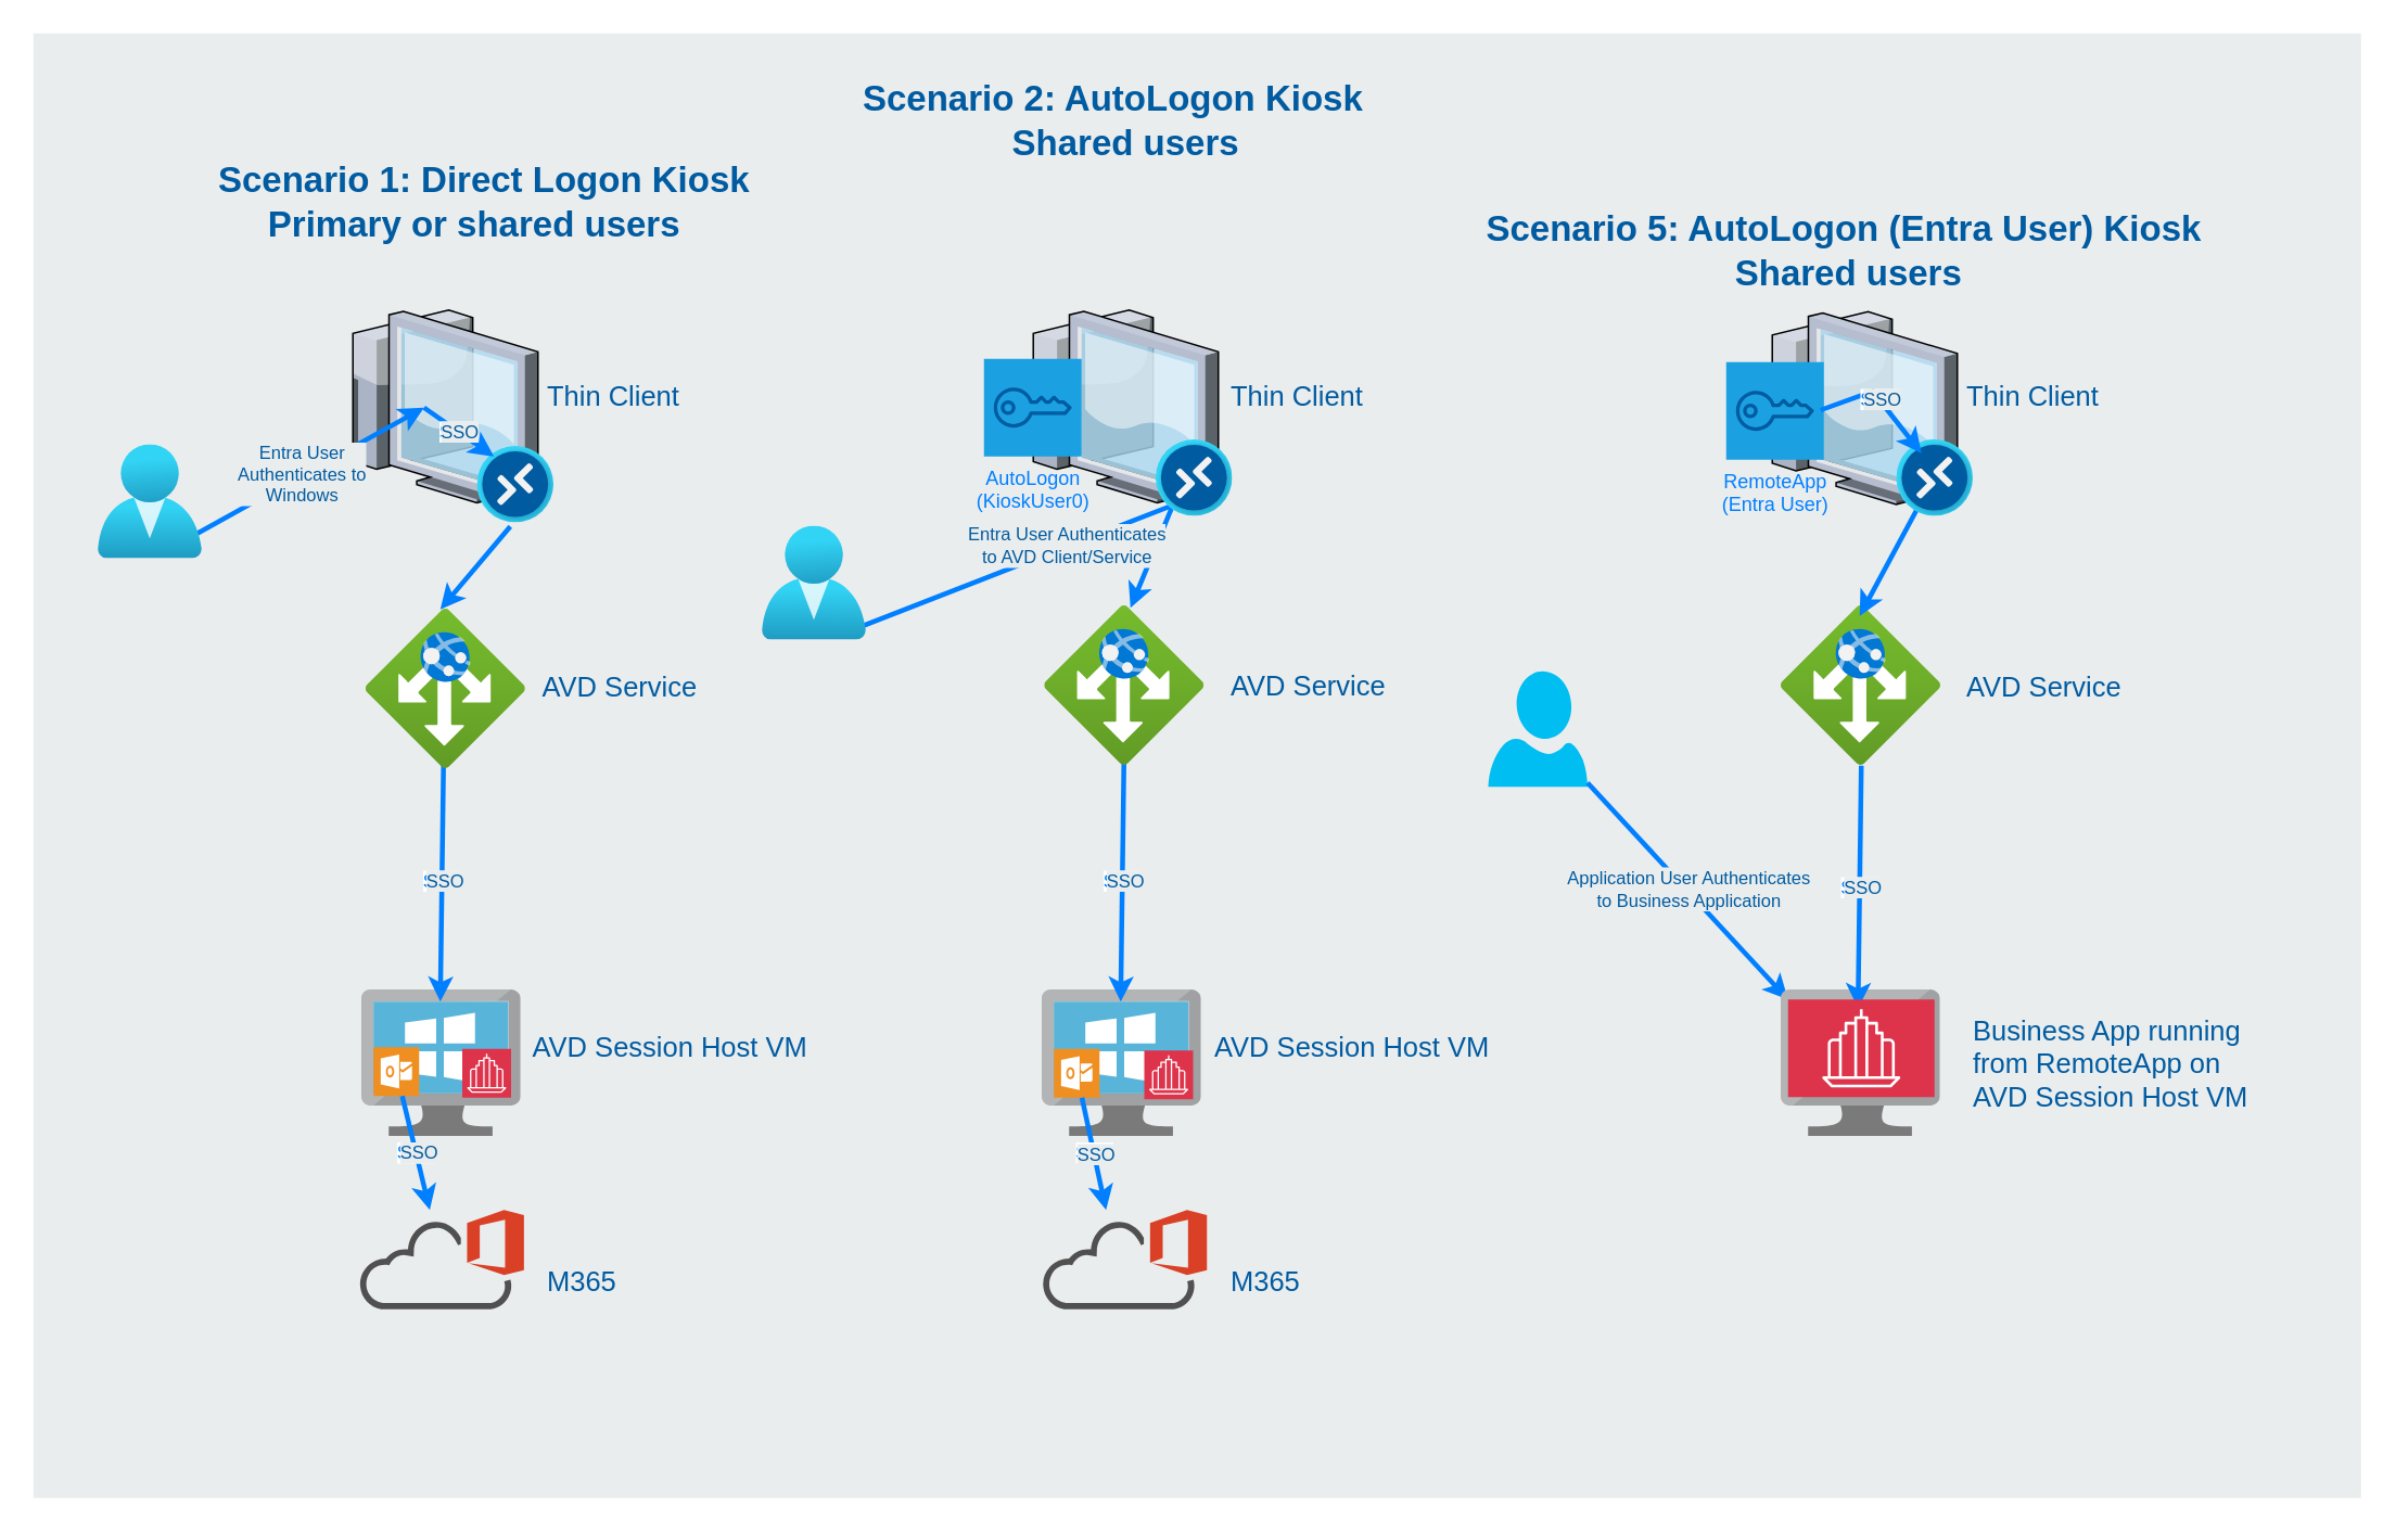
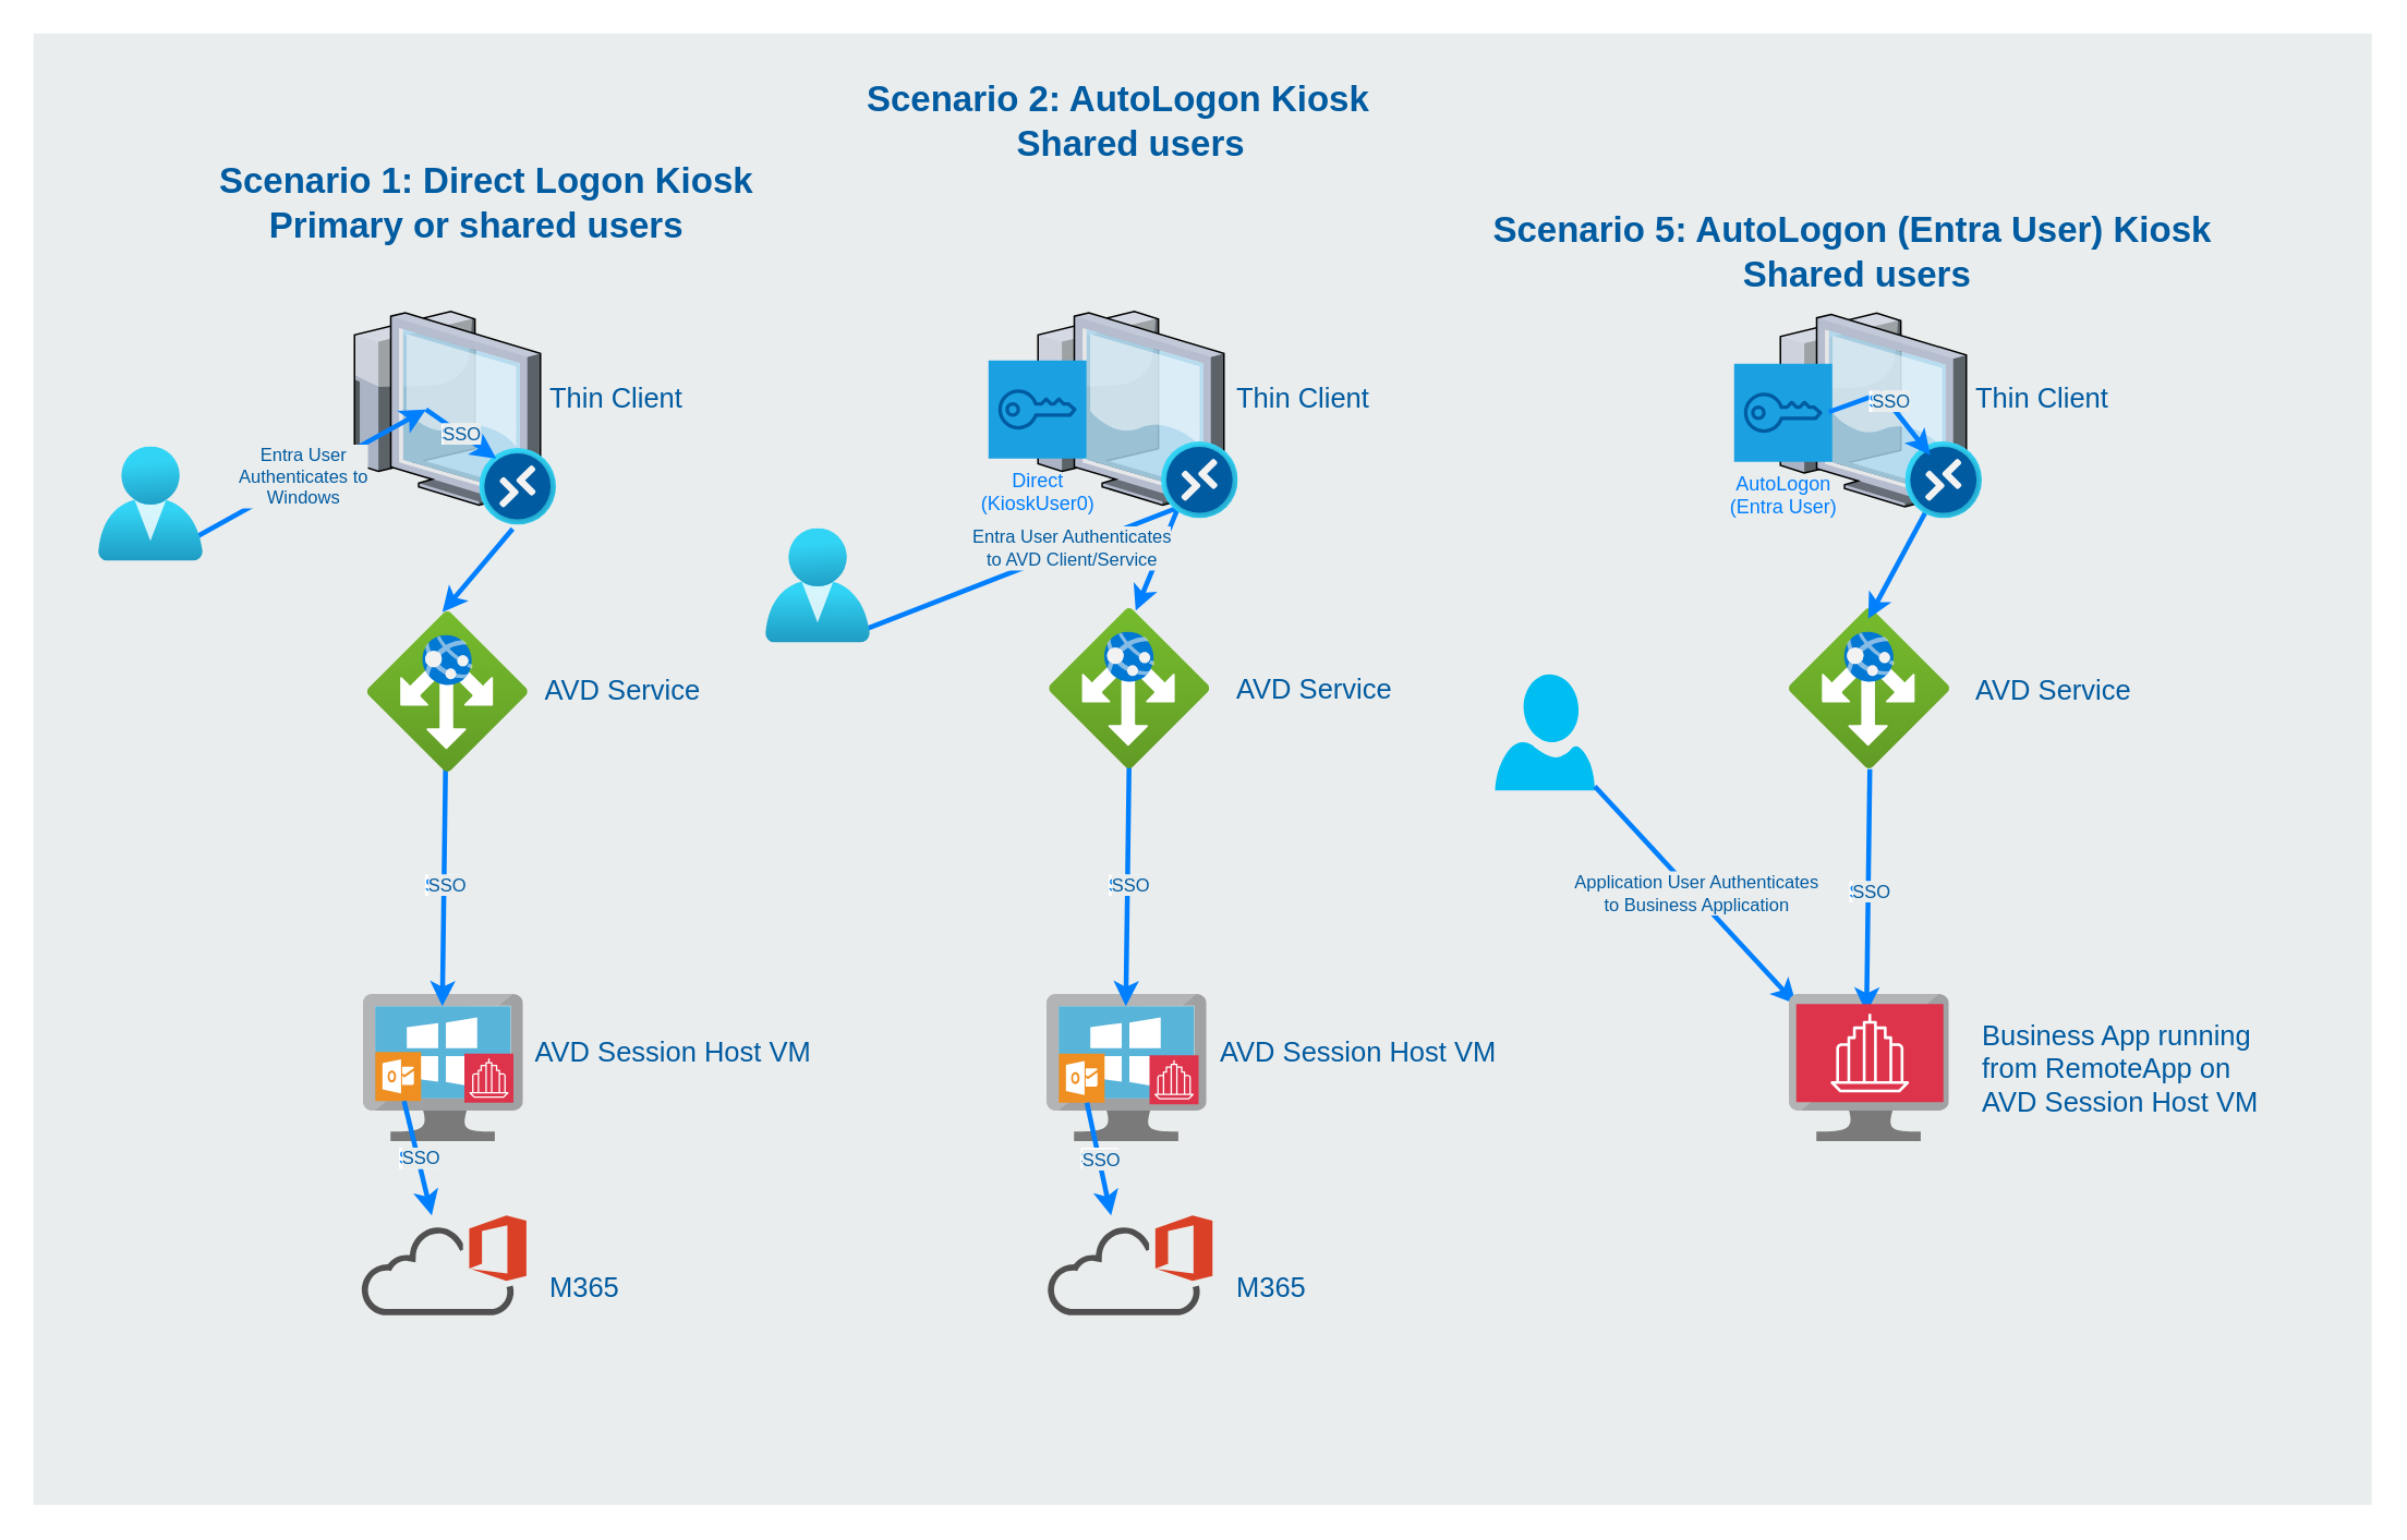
- <mxCell id="19" value="AutoLogon&lt;div&gt;(KioskUser0)&lt;/div&gt;" style="sketch=0;outlineConnect=0;fontColor=#007FFF;strokeColor=#005ba1;fillColor=#1ba1e2;dashed=0;verticalLabelPosition=bottom;verticalAlign=top;align=center;html=1;fontSize=12;fontStyle=0;aspect=fixed;shape=mxgraph.aws4.resourceIcon;resIcon=mxgraph.aws4.addon;" parent="1" vertex="1"><mxGeometry x="604" y="220" width="60" height="60" as="geometry" /></mxCell>
+ <mxCell id="19" value="Direct&lt;div&gt;(KioskUser0)&lt;/div&gt;" style="sketch=0;outlineConnect=0;fontColor=#007FFF;strokeColor=#005ba1;fillColor=#1ba1e2;dashed=0;verticalLabelPosition=bottom;verticalAlign=top;align=center;html=1;fontSize=12;fontStyle=0;aspect=fixed;shape=mxgraph.aws4.resourceIcon;resIcon=mxgraph.aws4.addon;" parent="1" vertex="1"><mxGeometry x="604" y="220" width="60" height="60" as="geometry" /></mxCell>
- <mxCell id="24" value="RemoteApp&lt;div&gt;(Entra User)&lt;/div&gt;" style="sketch=0;outlineConnect=0;fontColor=#007FFF;strokeColor=#005ba1;fillColor=#1ba1e2;dashed=0;verticalLabelPosition=bottom;verticalAlign=top;align=center;html=1;fontSize=12;fontStyle=0;aspect=fixed;shape=mxgraph.aws4.resourceIcon;resIcon=mxgraph.aws4.addon;" parent="1" vertex="1"><mxGeometry x="1060" y="222" width="60" height="60" as="geometry" /></mxCell>
+ <mxCell id="24" value="AutoLogon&lt;div&gt;(Entra User)&lt;/div&gt;" style="sketch=0;outlineConnect=0;fontColor=#007FFF;strokeColor=#005ba1;fillColor=#1ba1e2;dashed=0;verticalLabelPosition=bottom;verticalAlign=top;align=center;html=1;fontSize=12;fontStyle=0;aspect=fixed;shape=mxgraph.aws4.resourceIcon;resIcon=mxgraph.aws4.addon;" parent="1" vertex="1"><mxGeometry x="1060" y="222" width="60" height="60" as="geometry" /></mxCell>
